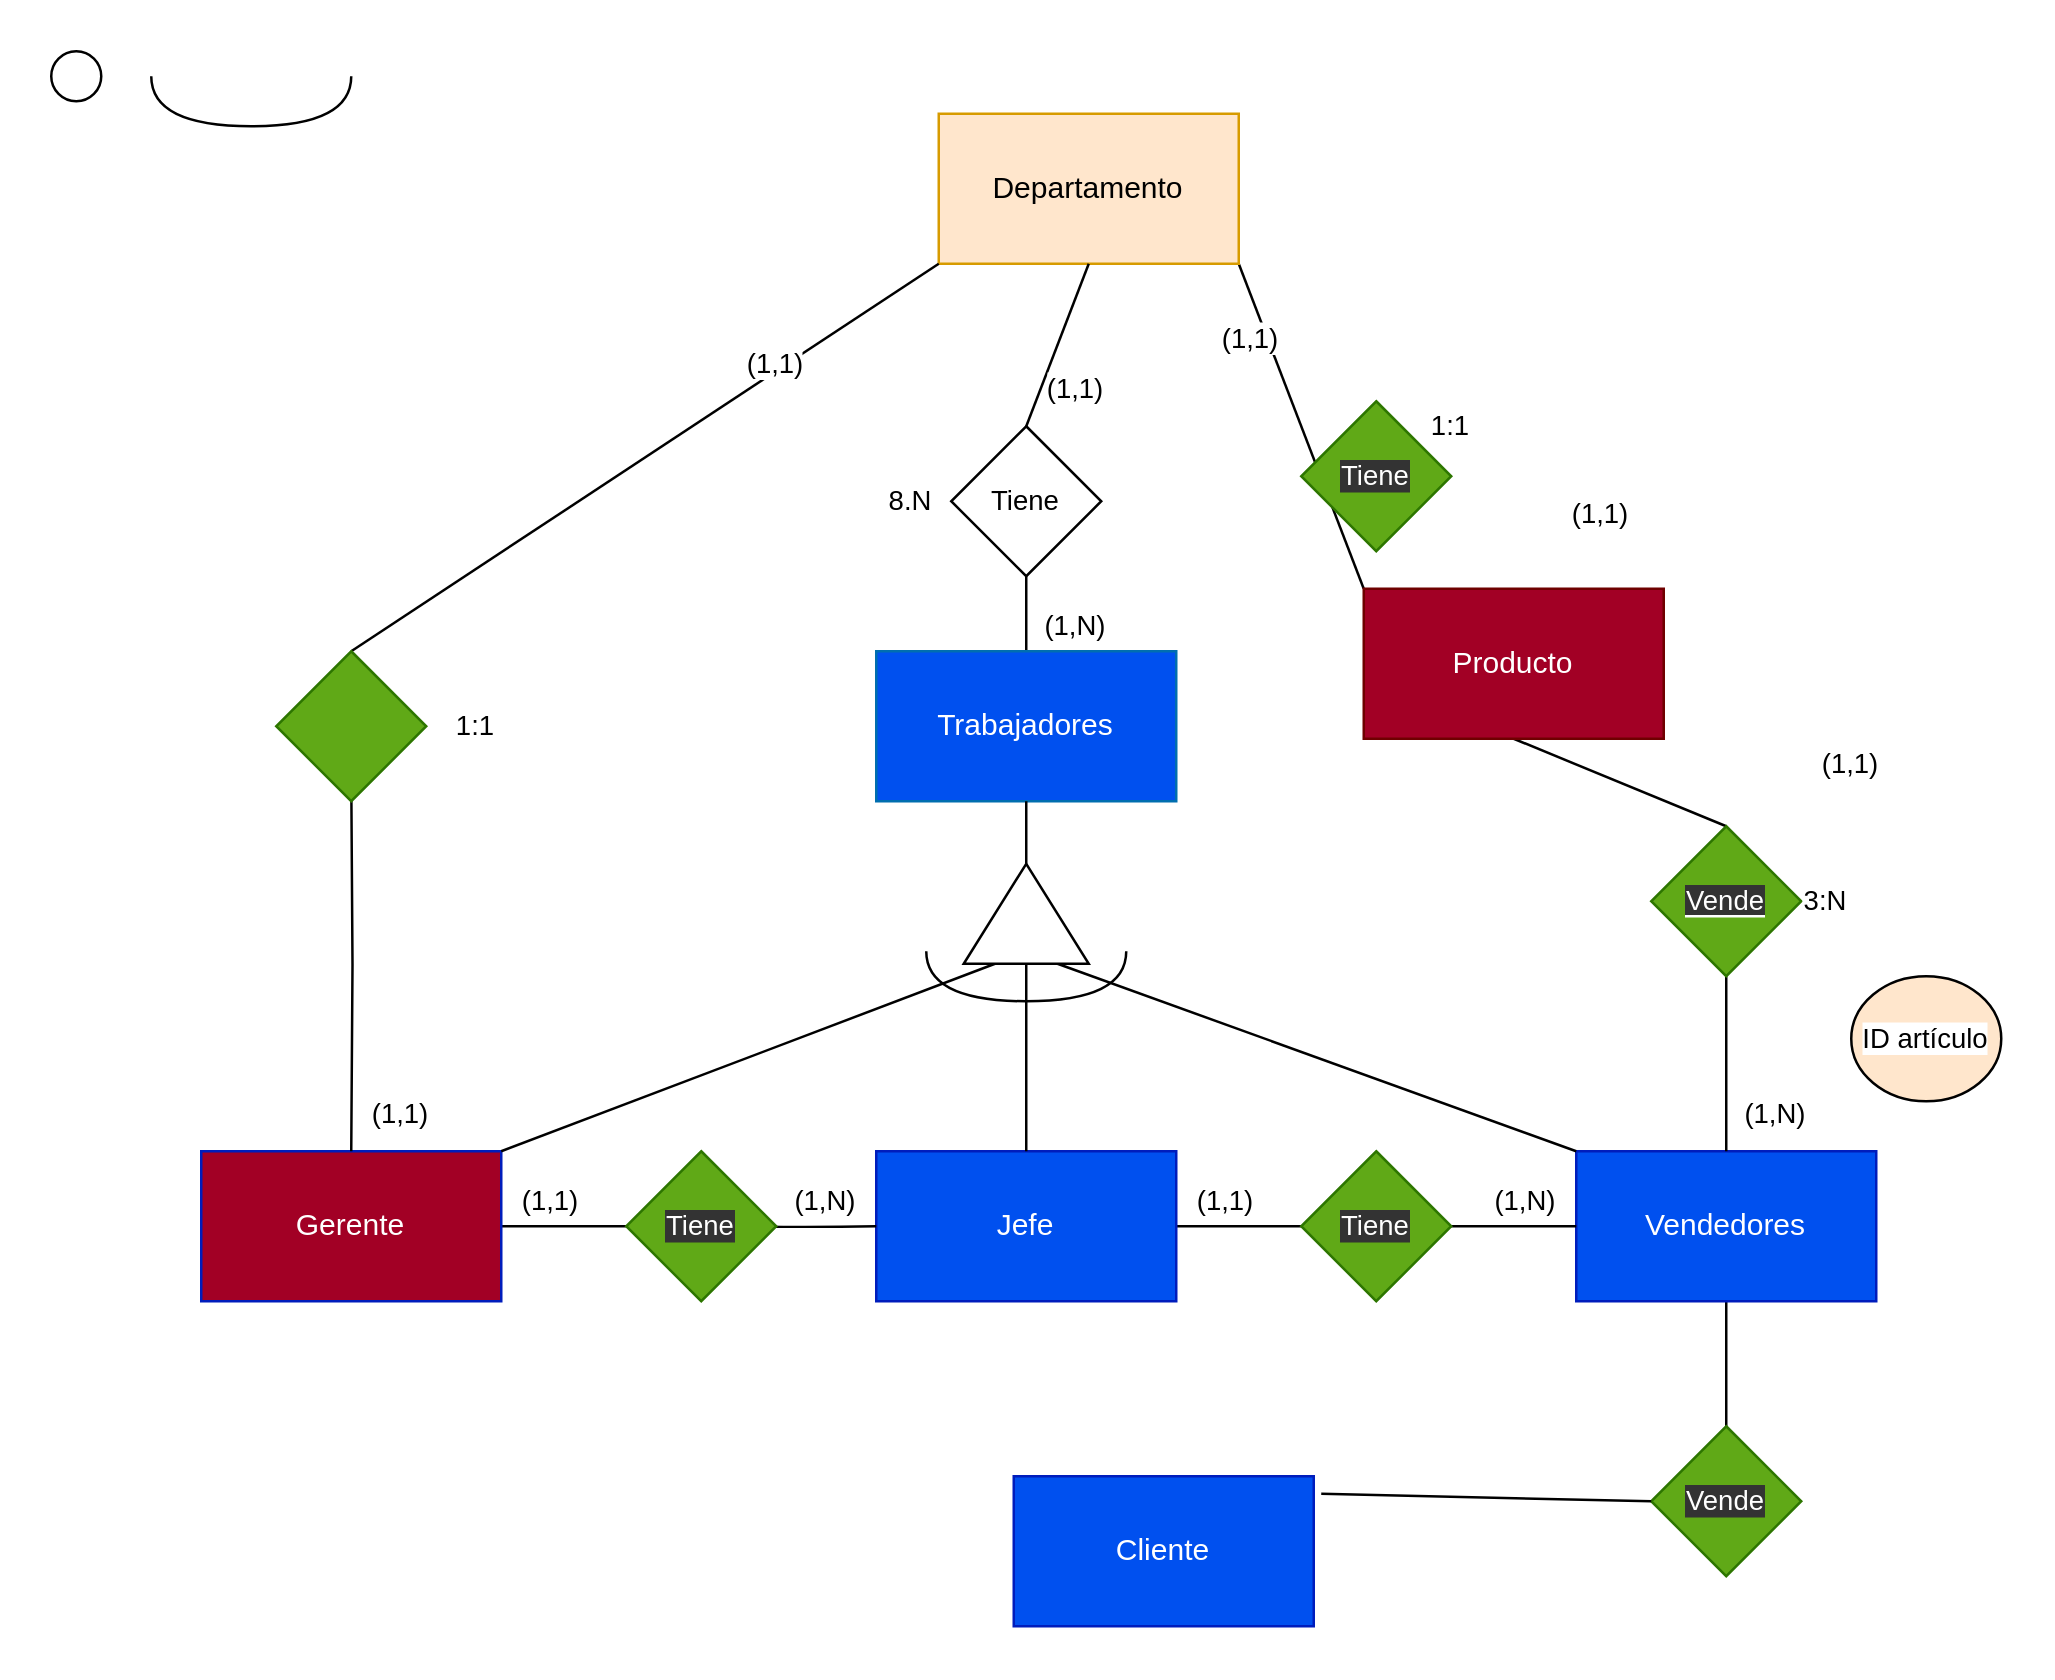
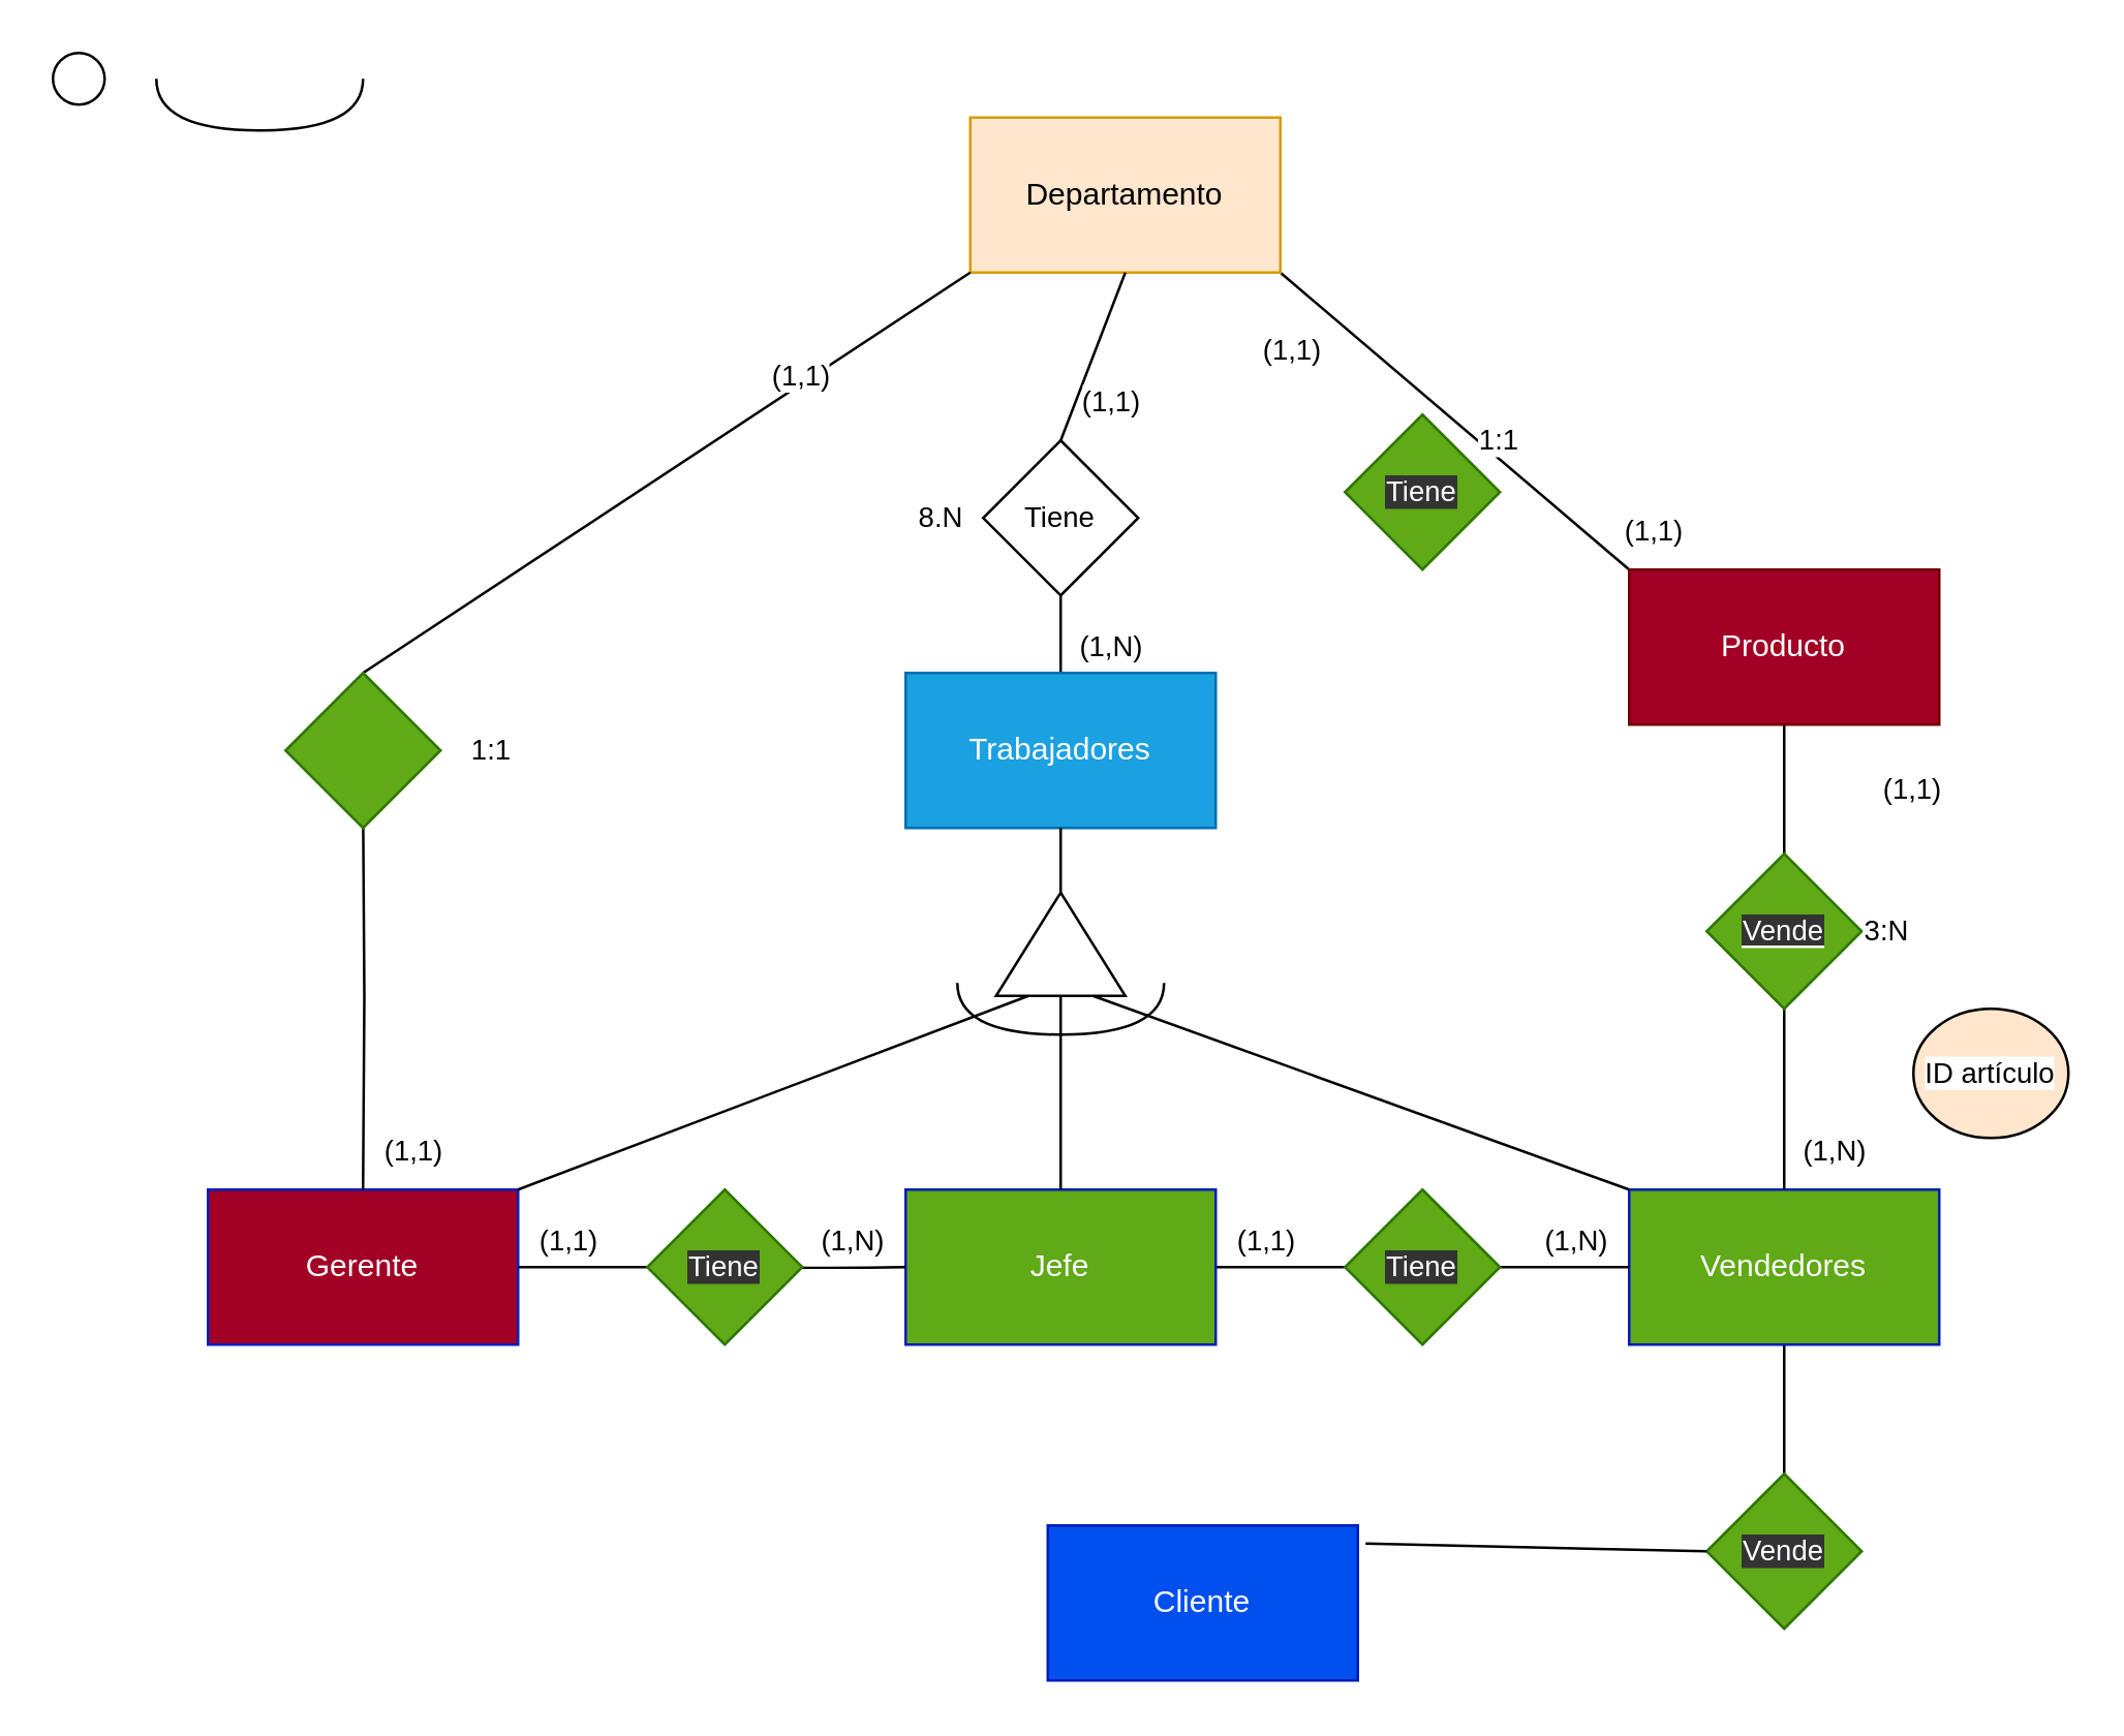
- <mxCell id="36" value="Producto" style="rounded=0;whiteSpace=wrap;html=1;fillColor=#a20025;fontColor=#ffffff;strokeColor=#6F0000;" vertex="1" parent="1"><mxGeometry x="545" y="235" width="120" height="60" as="geometry" /></mxCell>
+ <mxCell id="36" value="Producto" style="rounded=0;whiteSpace=wrap;html=1;fillColor=#a20025;fontColor=#ffffff;strokeColor=#6F0000;" vertex="1" parent="1"><mxGeometry x="630" y="220" width="120" height="60" as="geometry" /></mxCell>
- <mxCell id="19" value="Trabajadores" style="rounded=0;whiteSpace=wrap;html=1;fillColor=#0050ef;fontColor=#ffffff;strokeColor=#006EAF;" vertex="1" parent="1"><mxGeometry x="350" y="260" width="120" height="60" as="geometry" /></mxCell>
+ <mxCell id="19" value="Trabajadores" style="rounded=0;whiteSpace=wrap;html=1;fillColor=#1ba1e2;fontColor=#ffffff;strokeColor=#006EAF;" vertex="1" parent="1"><mxGeometry x="350" y="260" width="120" height="60" as="geometry" /></mxCell>
- <mxCell id="10" value="Jefe" style="rounded=0;whiteSpace=wrap;html=1;fillColor=#0050ef;fontColor=#ffffff;strokeColor=#001DBC;" vertex="1" parent="1"><mxGeometry x="350" y="460" width="120" height="60" as="geometry" /></mxCell>
+ <mxCell id="10" value="Jefe" style="rounded=0;whiteSpace=wrap;html=1;fillColor=#60a917;fontColor=#ffffff;strokeColor=#001DBC;" vertex="1" parent="1"><mxGeometry x="350" y="460" width="120" height="60" as="geometry" /></mxCell>
- <mxCell id="6" value="Vendedores" style="rounded=0;whiteSpace=wrap;html=1;fillColor=#0050ef;fontColor=#ffffff;strokeColor=#001DBC;" vertex="1" parent="1"><mxGeometry x="630" y="460" width="120" height="60" as="geometry" /></mxCell>
+ <mxCell id="6" value="Vendedores" style="rounded=0;whiteSpace=wrap;html=1;fillColor=#60a917;fontColor=#ffffff;strokeColor=#001DBC;" vertex="1" parent="1"><mxGeometry x="630" y="460" width="120" height="60" as="geometry" /></mxCell>
